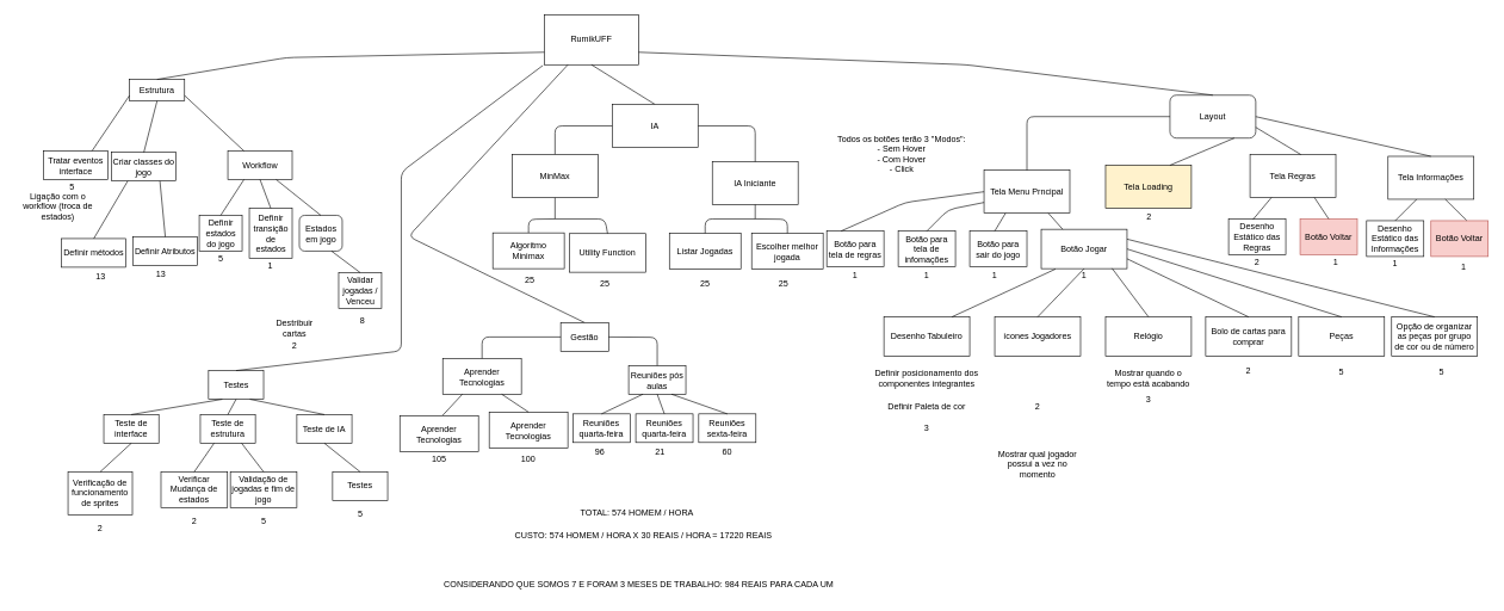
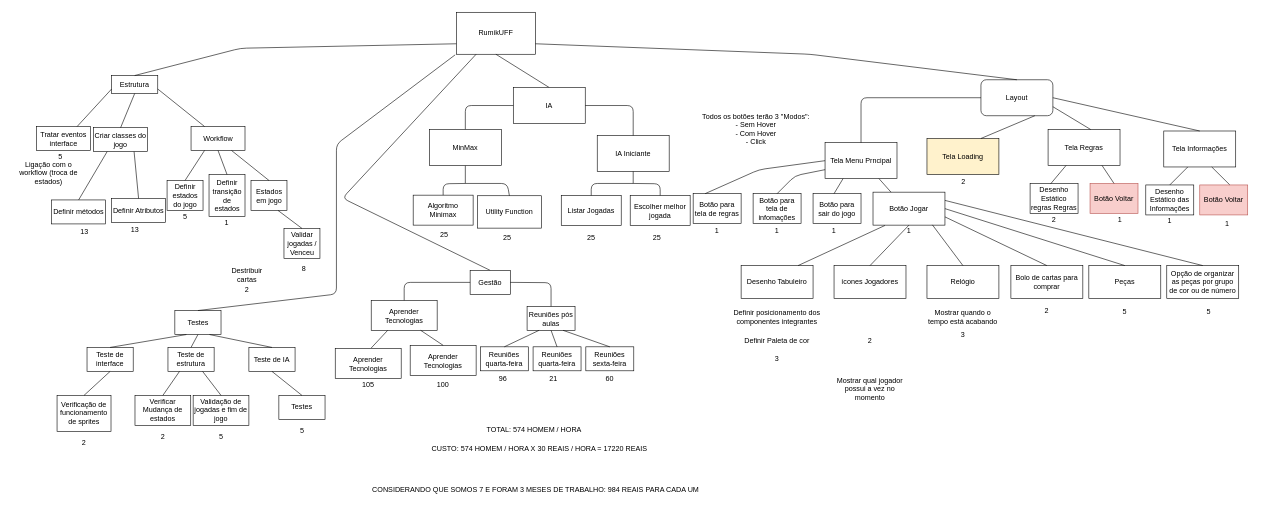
- <mxCell id="3" value="Estrutura&lt;br&gt;" style="rounded=0;whiteSpace=wrap;html=1;" parent="1" vertex="1"><mxGeometry x="180" y="110.5" width="77" height="30" as="geometry" /></mxCell>
+ <mxCell id="3" value="Estrutura&lt;br&gt;" style="rounded=0;whiteSpace=wrap;html=1;" parent="1" vertex="1"><mxGeometry x="185" y="125.5" width="77" height="30" as="geometry" /></mxCell>
- <mxCell id="12" value="Estados em jogo&lt;br&gt;" style="whiteSpace=wrap;html=1;rounded=1;" parent="1" vertex="1"><mxGeometry x="417.5" y="300.5" width="60" height="50" as="geometry" /></mxCell>
+ <mxCell id="12" value="Estados em jogo&lt;br&gt;" style="rounded=0;whiteSpace=wrap;html=1;" parent="1" vertex="1"><mxGeometry x="417.5" y="300.5" width="60" height="50" as="geometry" /></mxCell>
- <mxCell id="31" value="Desenho Estático das Regras&lt;br&gt;" style="rounded=0;whiteSpace=wrap;html=1;" parent="1" vertex="1"><mxGeometry x="1717" y="305.5" width="80" height="50" as="geometry" /></mxCell>
+ <mxCell id="31" value="Desenho Estático regras Regras&lt;br&gt;" style="rounded=0;whiteSpace=wrap;html=1;" parent="1" vertex="1"><mxGeometry x="1717" y="305.5" width="80" height="50" as="geometry" /></mxCell>
